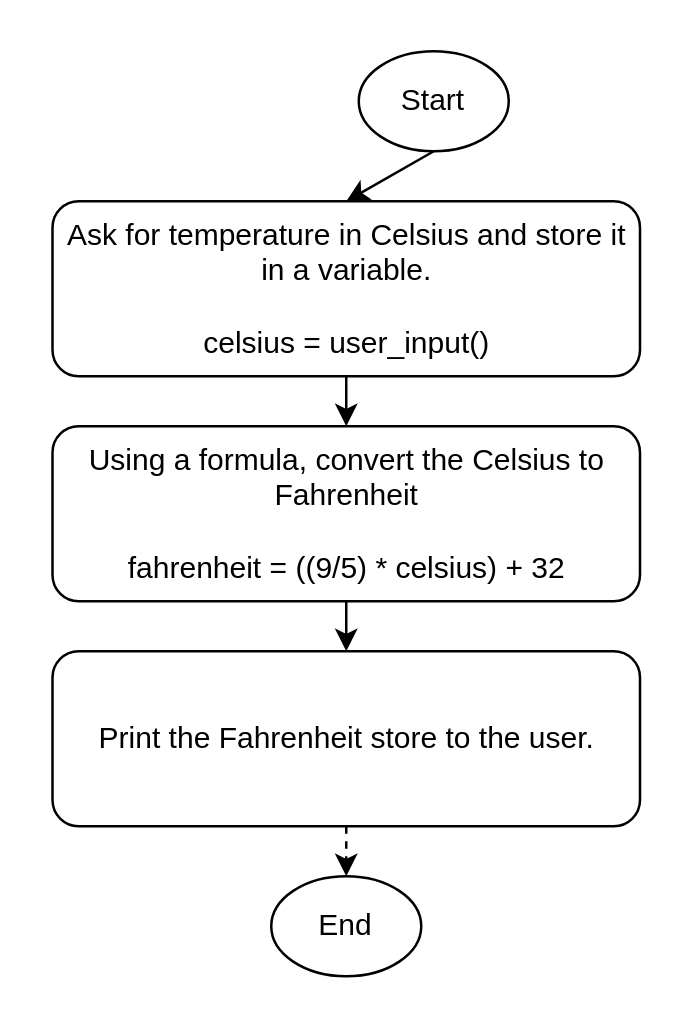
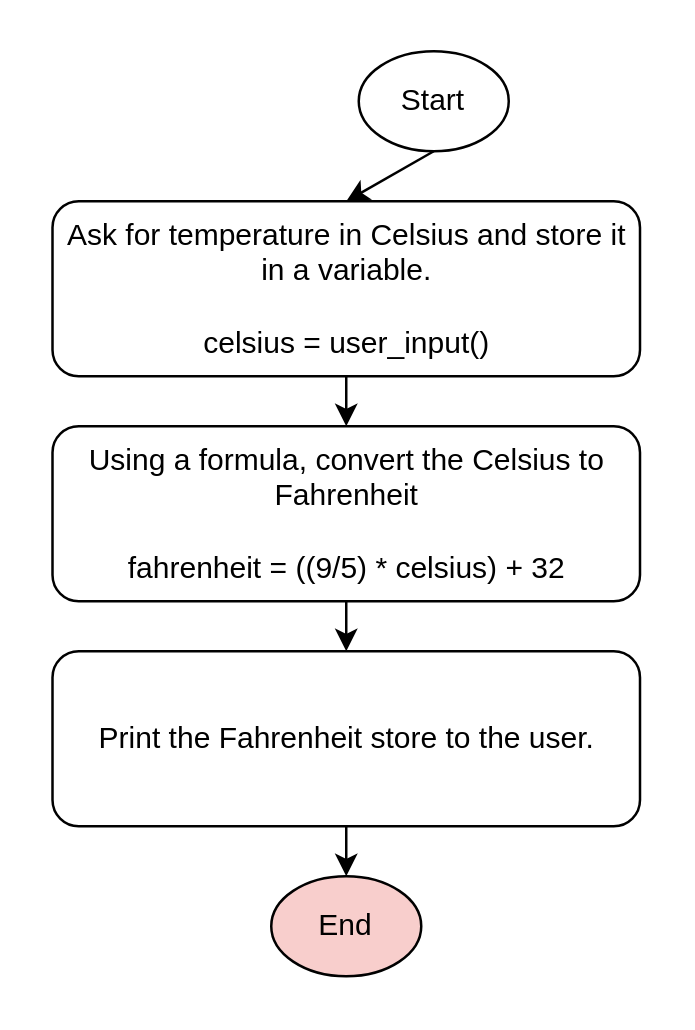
- <mxCell id="9" style="edgeStyle=none;html=1;exitX=0.5;exitY=1;exitDx=0;exitDy=0;entryX=0.5;entryY=0;entryDx=0;entryDy=0;dashed=1;" edge="1" parent="1" source="10" target="4"><mxGeometry relative="1" as="geometry" /></mxCell>
+ <mxCell id="9" style="edgeStyle=none;html=1;exitX=0.5;exitY=1;exitDx=0;exitDy=0;entryX=0.5;entryY=0;entryDx=0;entryDy=0;" edge="1" parent="1" source="10" target="4"><mxGeometry relative="1" as="geometry" /></mxCell>
- <mxCell id="4" value="End" style="ellipse;whiteSpace=wrap;html=1;" vertex="1" parent="1"><mxGeometry x="108" y="350" width="60" height="40" as="geometry" /></mxCell>
+ <mxCell id="4" value="End" style="ellipse;whiteSpace=wrap;html=1;fillColor=#f8cecc;" vertex="1" parent="1"><mxGeometry x="108" y="350" width="60" height="40" as="geometry" /></mxCell>
